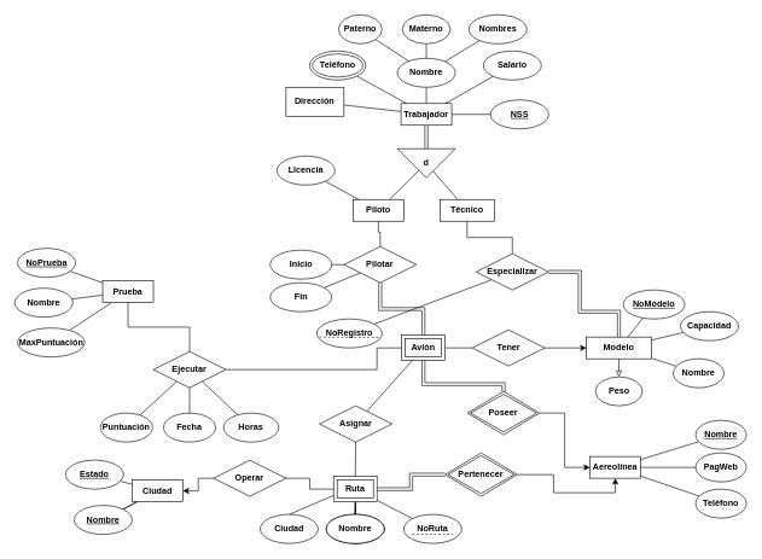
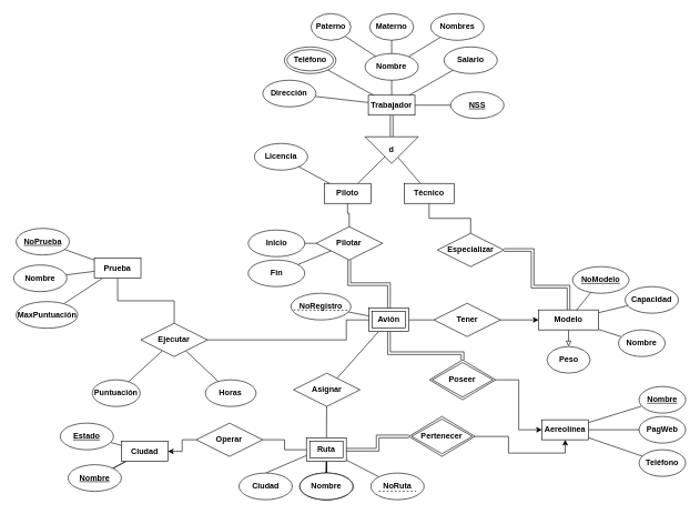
- <mxCell id="47" value="Dirección" style="whiteSpace=wrap;html=1;fontStyle=1;rounded=0;" vertex="1" parent="1"><mxGeometry x="394.38" y="120" width="80" height="40" as="geometry" /></mxCell>
+ <mxCell id="47" value="Dirección" style="ellipse;whiteSpace=wrap;html=1;fontStyle=1" vertex="1" parent="1"><mxGeometry x="394.38" y="120" width="80" height="40" as="geometry" /></mxCell>
- <mxCell id="2" style="rounded=0;orthogonalLoop=1;jettySize=auto;html=1;endArrow=none;endFill=0;fontStyle=1;" edge="1" parent="1" source="3" target="96"><mxGeometry relative="1" as="geometry"><mxPoint x="554.07" y="480" as="targetPoint" /></mxGeometry></mxCell>
+ <mxCell id="2" style="rounded=0;orthogonalLoop=1;jettySize=auto;html=1;endArrow=none;endFill=0;fontStyle=1" edge="1" parent="1" source="3" target="81"><mxGeometry relative="1" as="geometry"><mxPoint x="554.07" y="480" as="targetPoint" /></mxGeometry></mxCell>
- <mxCell id="100" style="edgeStyle=none;rounded=0;orthogonalLoop=1;jettySize=auto;html=1;endArrow=none;endFill=0;fontStyle=1" edge="1" parent="1" source="102" target="29"><mxGeometry relative="1" as="geometry" /></mxCell>
- <mxCell id="29" value="Fecha" style="ellipse;whiteSpace=wrap;html=1;fontStyle=1" vertex="1" parent="1"><mxGeometry x="225.31" y="570" width="71.88" height="40" as="geometry" /></mxCell>
